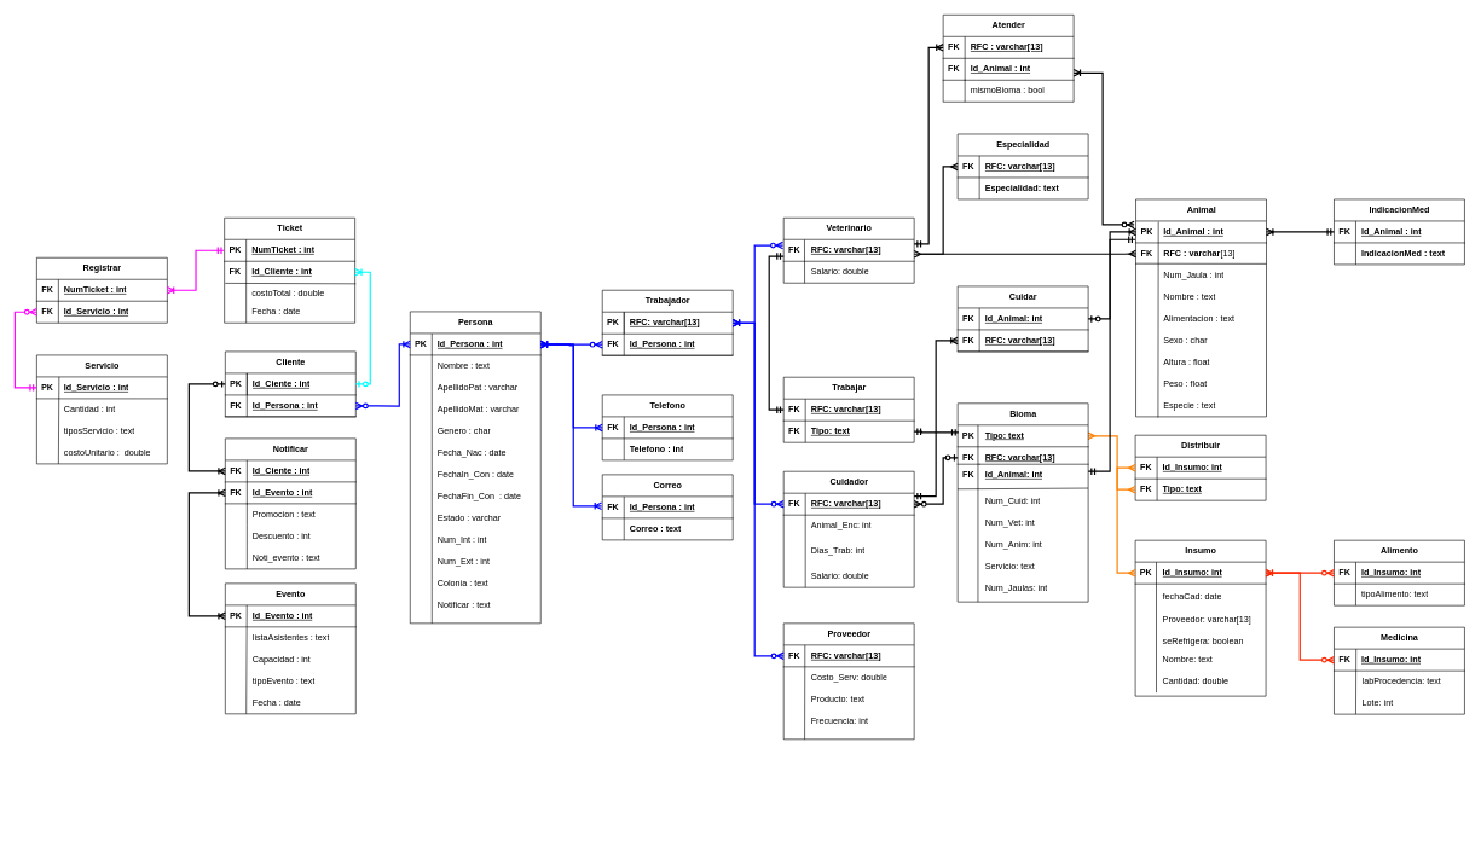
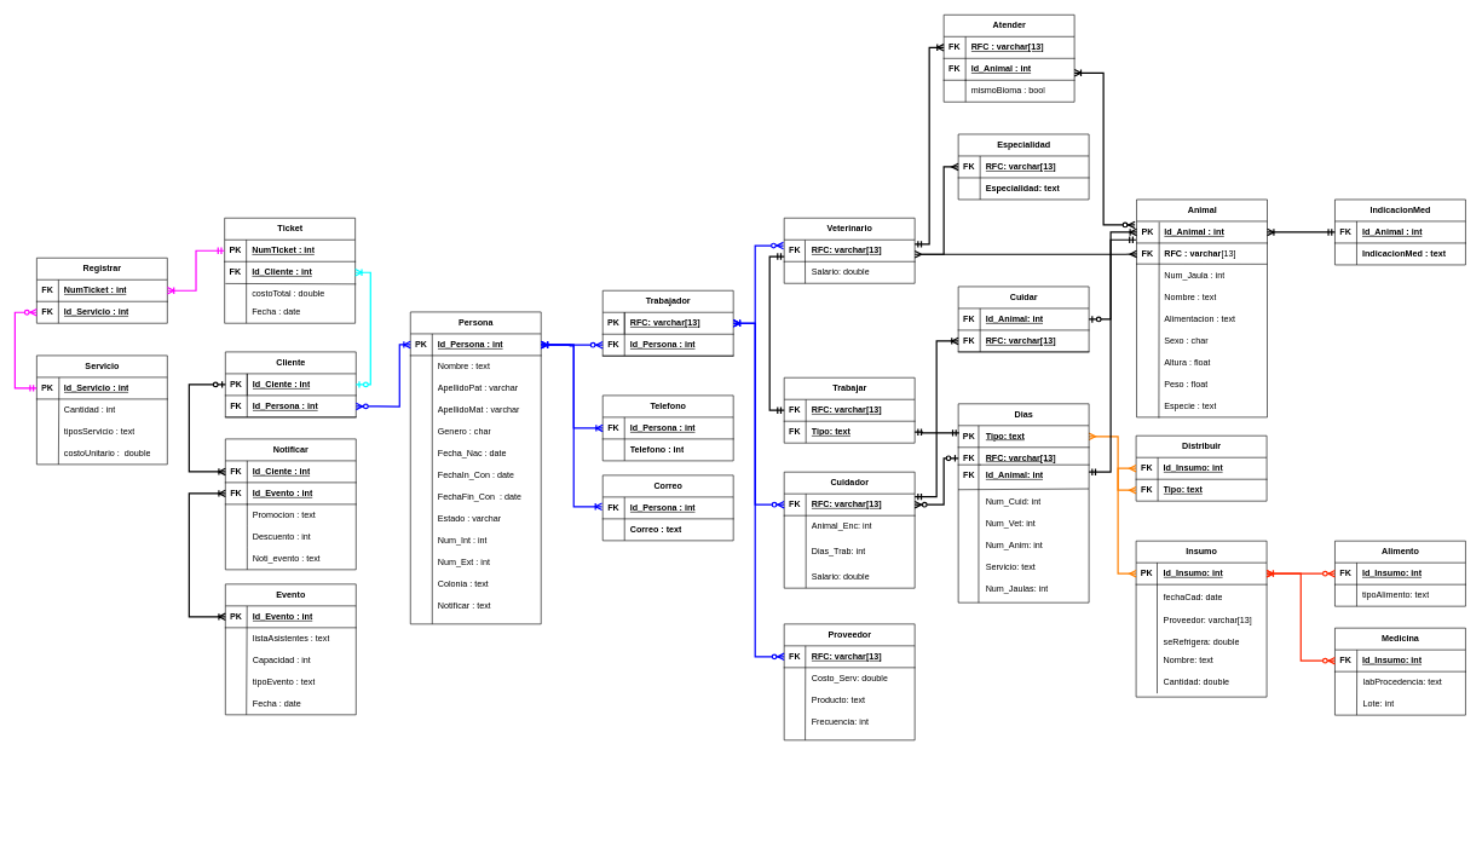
- <mxCell id="254" value="Bioma" style="shape=table;startSize=30;container=1;collapsible=1;childLayout=tableLayout;fixedRows=1;rowLines=0;fontStyle=1;align=center;resizeLast=1;html=1;columnLines=0;" vertex="1" parent="253"><mxGeometry y="6" width="180" height="274" as="geometry" /></mxCell>
+ <mxCell id="254" value="Dias" style="shape=table;startSize=30;container=1;collapsible=1;childLayout=tableLayout;fixedRows=1;rowLines=0;fontStyle=1;align=center;resizeLast=1;html=1;columnLines=0;" vertex="1" parent="253"><mxGeometry y="6" width="180" height="274" as="geometry" /></mxCell>
- <mxCell id="117" value="seRefrigera: boolean" style="shape=partialRectangle;connectable=0;fillColor=none;top=0;left=0;bottom=0;right=0;align=left;spacingLeft=6;overflow=hidden;whiteSpace=wrap;html=1;" vertex="1" parent="115"><mxGeometry x="30" width="150" height="30" as="geometry"><mxRectangle width="150" height="30" as="alternateBounds" /></mxGeometry></mxCell>
+ <mxCell id="117" value="seRefrigera: double" style="shape=partialRectangle;connectable=0;fillColor=none;top=0;left=0;bottom=0;right=0;align=left;spacingLeft=6;overflow=hidden;whiteSpace=wrap;html=1;" vertex="1" parent="115"><mxGeometry x="30" width="150" height="30" as="geometry"><mxRectangle width="150" height="30" as="alternateBounds" /></mxGeometry></mxCell>
